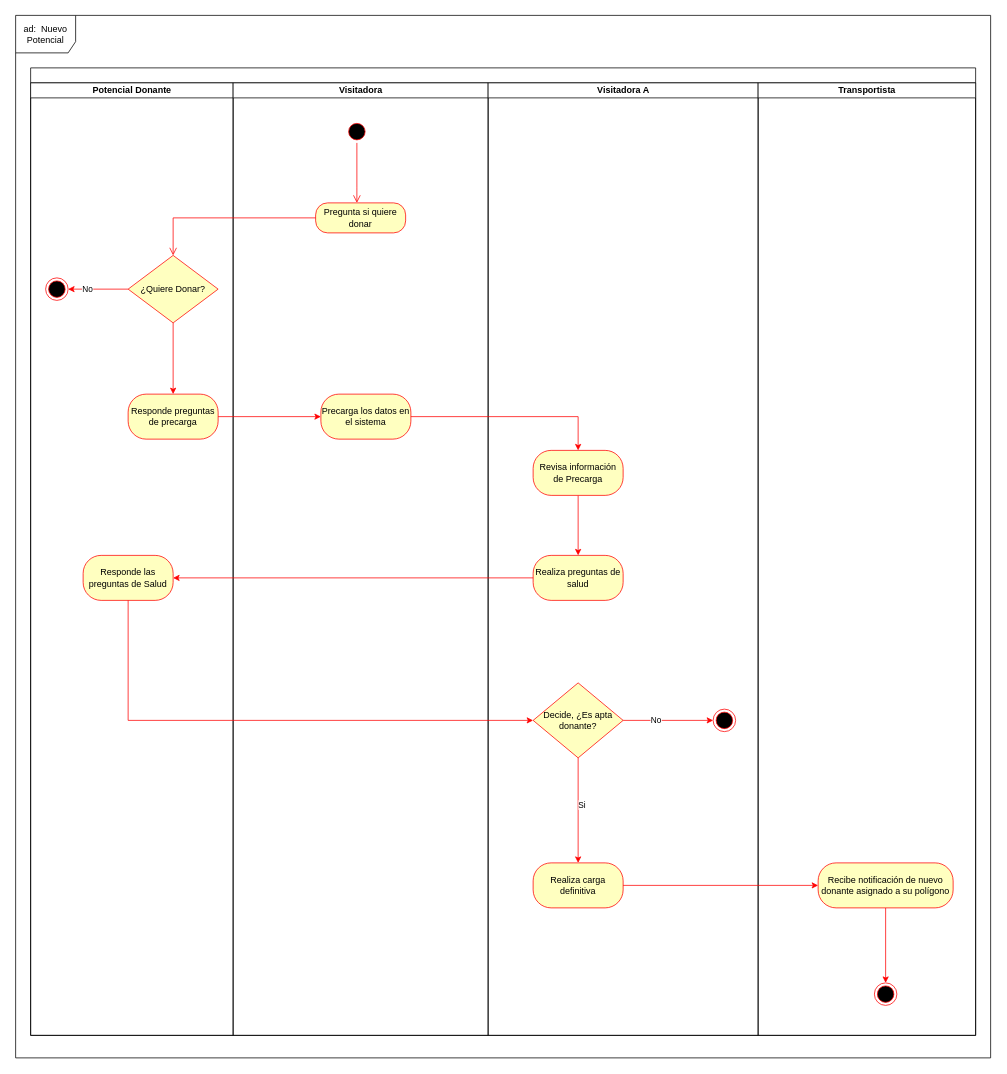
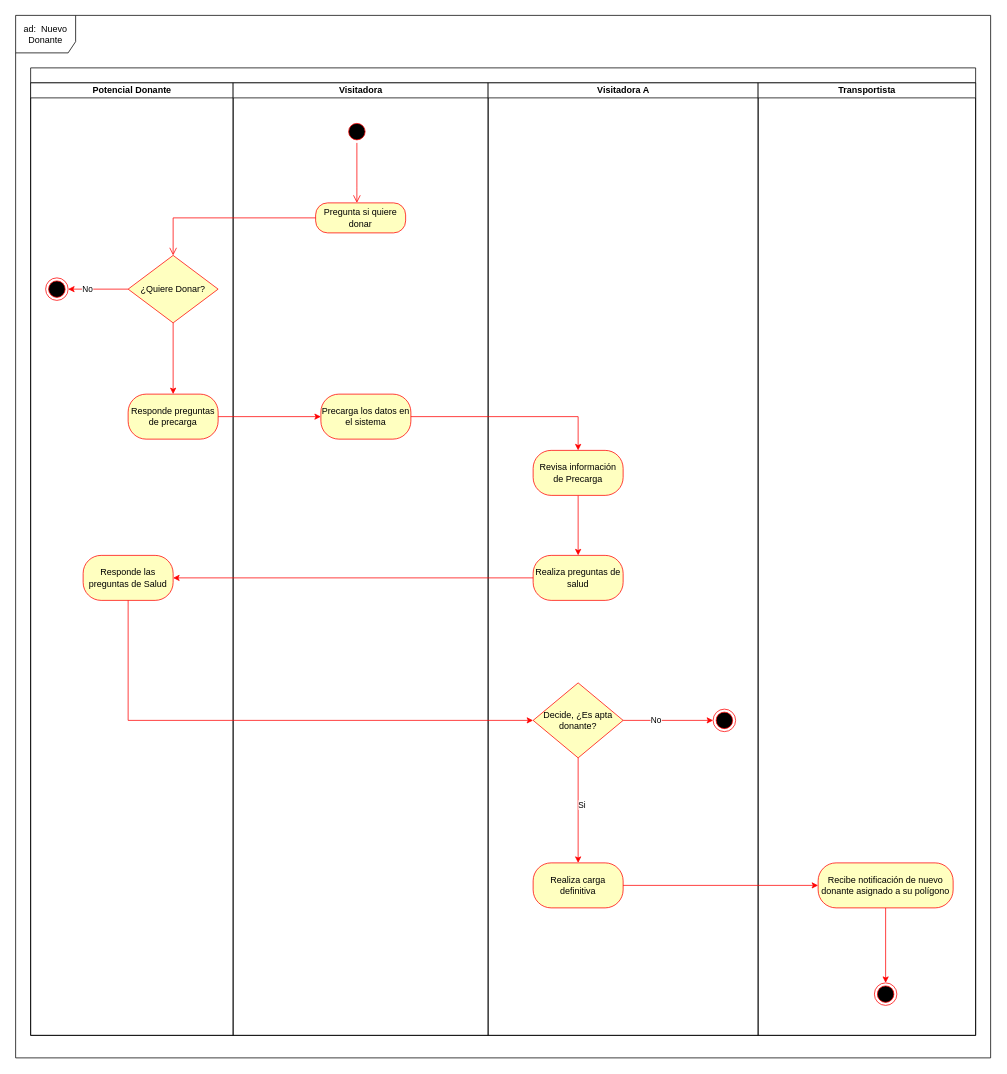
- <mxCell id="37" value="ad:&amp;nbsp; Nuevo Potencial" style="shape=umlFrame;whiteSpace=wrap;html=1;pointerEvents=0;width=80;height=50;" vertex="1" parent="1"><mxGeometry x="20" y="20" width="1300" height="1390" as="geometry" /></mxCell>
+ <mxCell id="37" value="ad:&amp;nbsp; Nuevo Donante" style="shape=umlFrame;whiteSpace=wrap;html=1;pointerEvents=0;width=80;height=50;" vertex="1" parent="1"><mxGeometry x="20" y="20" width="1300" height="1390" as="geometry" /></mxCell>
